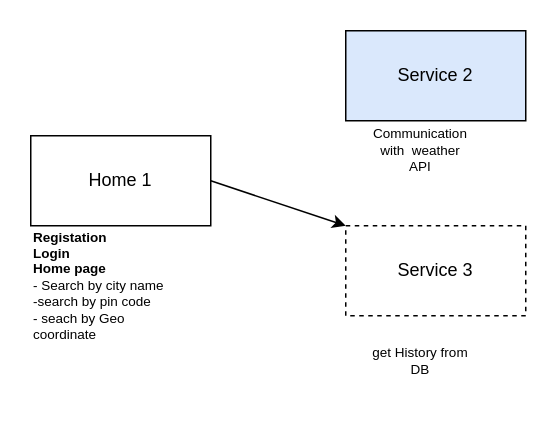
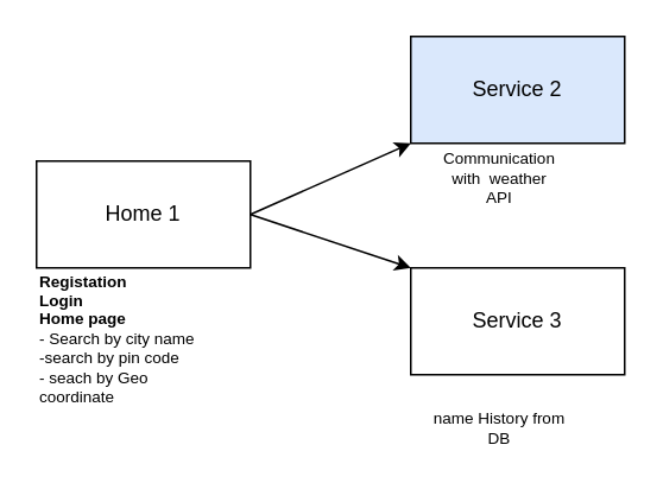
+ <mxCell id="5" value="" style="endArrow=classic;html=1;exitX=1;exitY=0.5;exitDx=0;exitDy=0;entryX=0;entryY=1;entryDx=0;entryDy=0;" edge="1" parent="1" source="4" target="3"><mxGeometry width="50" height="50" relative="1" as="geometry"><mxPoint x="200" y="150" as="sourcePoint" /><mxPoint x="250" y="100" as="targetPoint" /></mxGeometry></mxCell>
- <mxCell id="2" value="Service 3" style="rounded=0;whiteSpace=wrap;html=1;dashed=1;" vertex="1" parent="1"><mxGeometry x="230" y="150" width="120" height="60" as="geometry" /></mxCell>
+ <mxCell id="2" value="Service 3" style="rounded=0;whiteSpace=wrap;html=1;" vertex="1" parent="1"><mxGeometry x="230" y="150" width="120" height="60" as="geometry" /></mxCell>
- <mxCell id="9" value="get History from DB&lt;br&gt;" style="text;html=1;strokeColor=none;fillColor=none;align=center;verticalAlign=middle;whiteSpace=wrap;rounded=0;fontSize=9;" vertex="1" parent="1"><mxGeometry x="240" y="220" width="80" height="40" as="geometry" /></mxCell>
+ <mxCell id="9" value="name History from DB&lt;br&gt;" style="text;html=1;strokeColor=none;fillColor=none;align=center;verticalAlign=middle;whiteSpace=wrap;rounded=0;fontSize=9;" vertex="1" parent="1"><mxGeometry x="240" y="220" width="80" height="40" as="geometry" /></mxCell>
